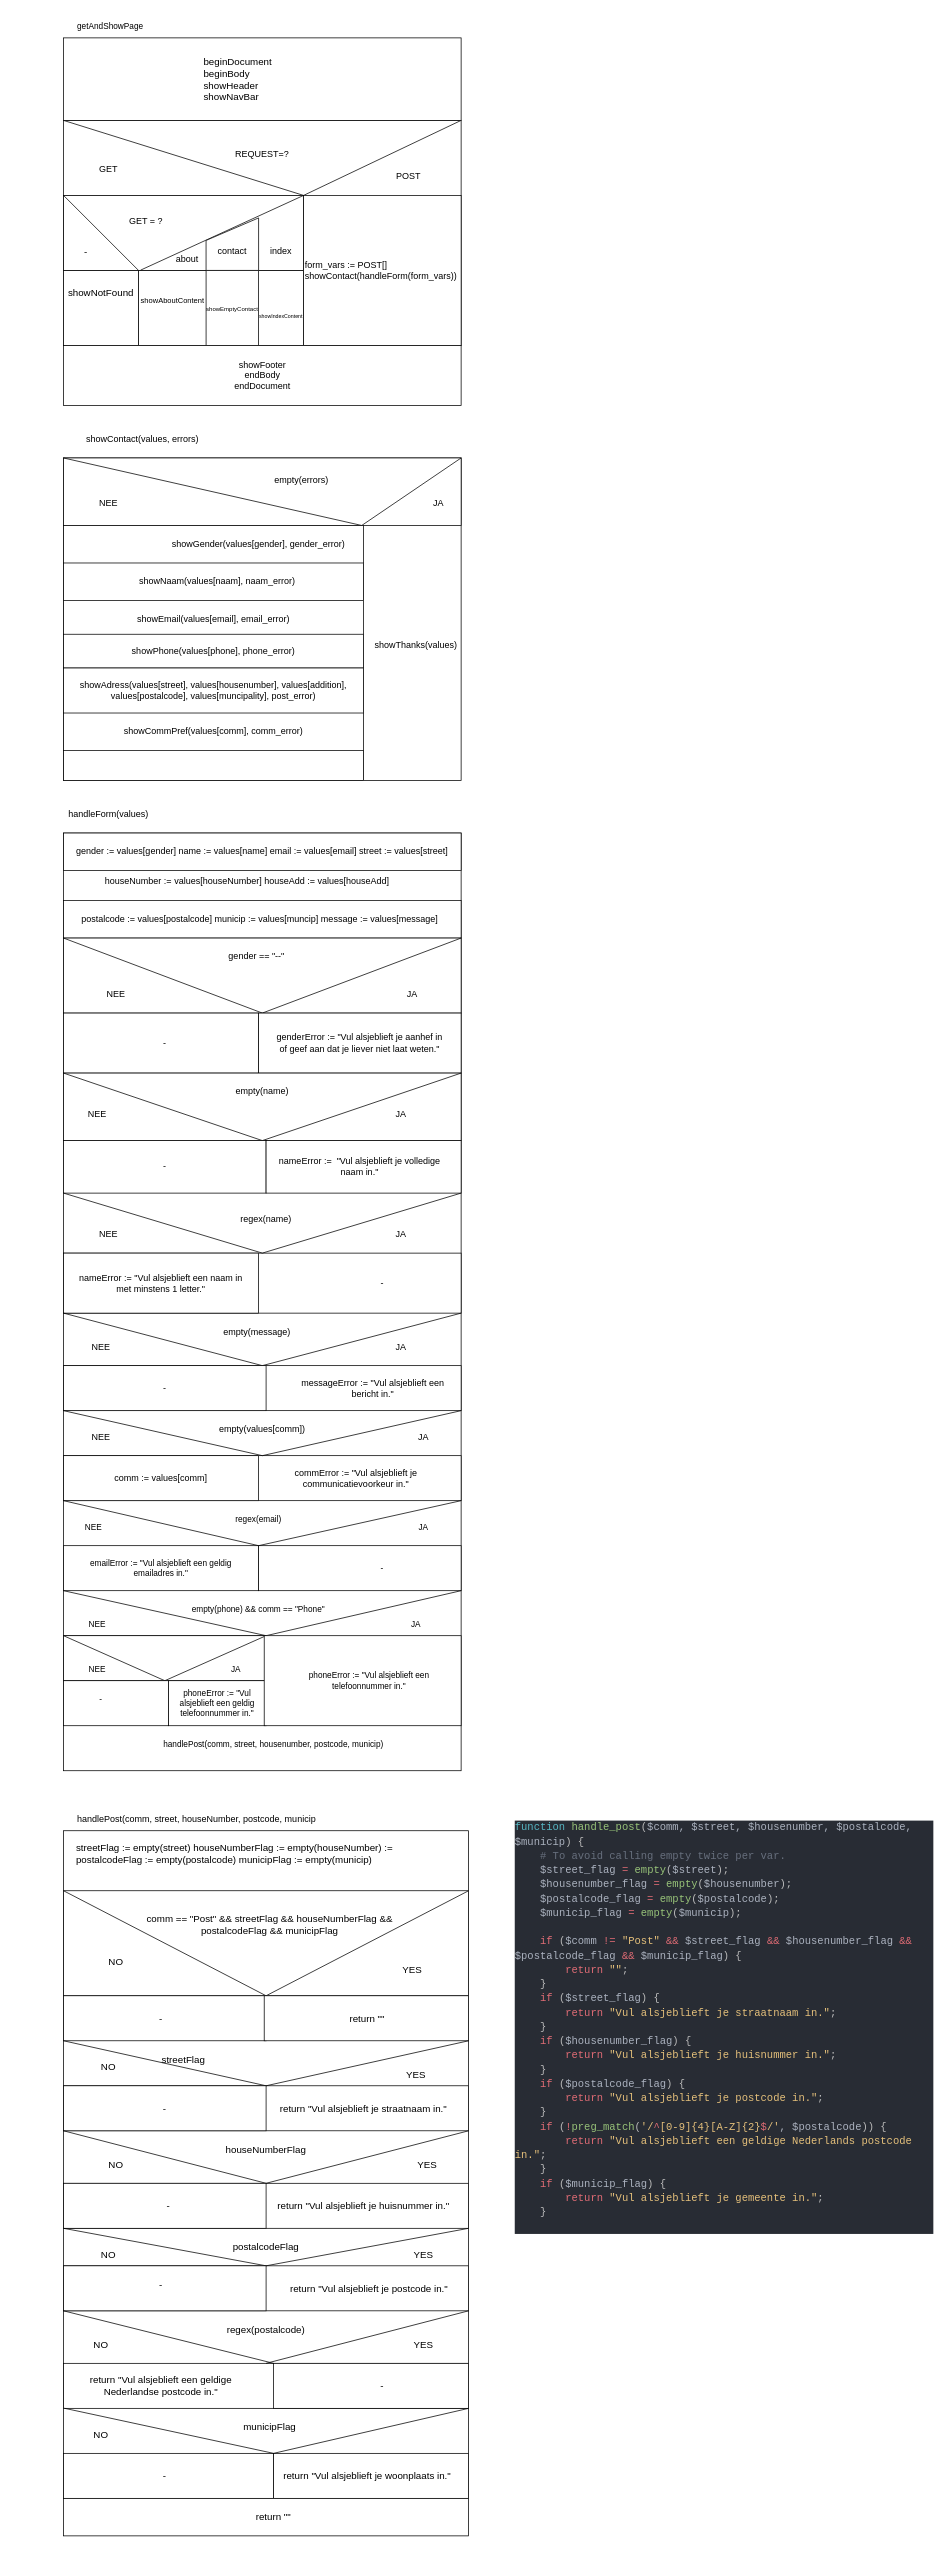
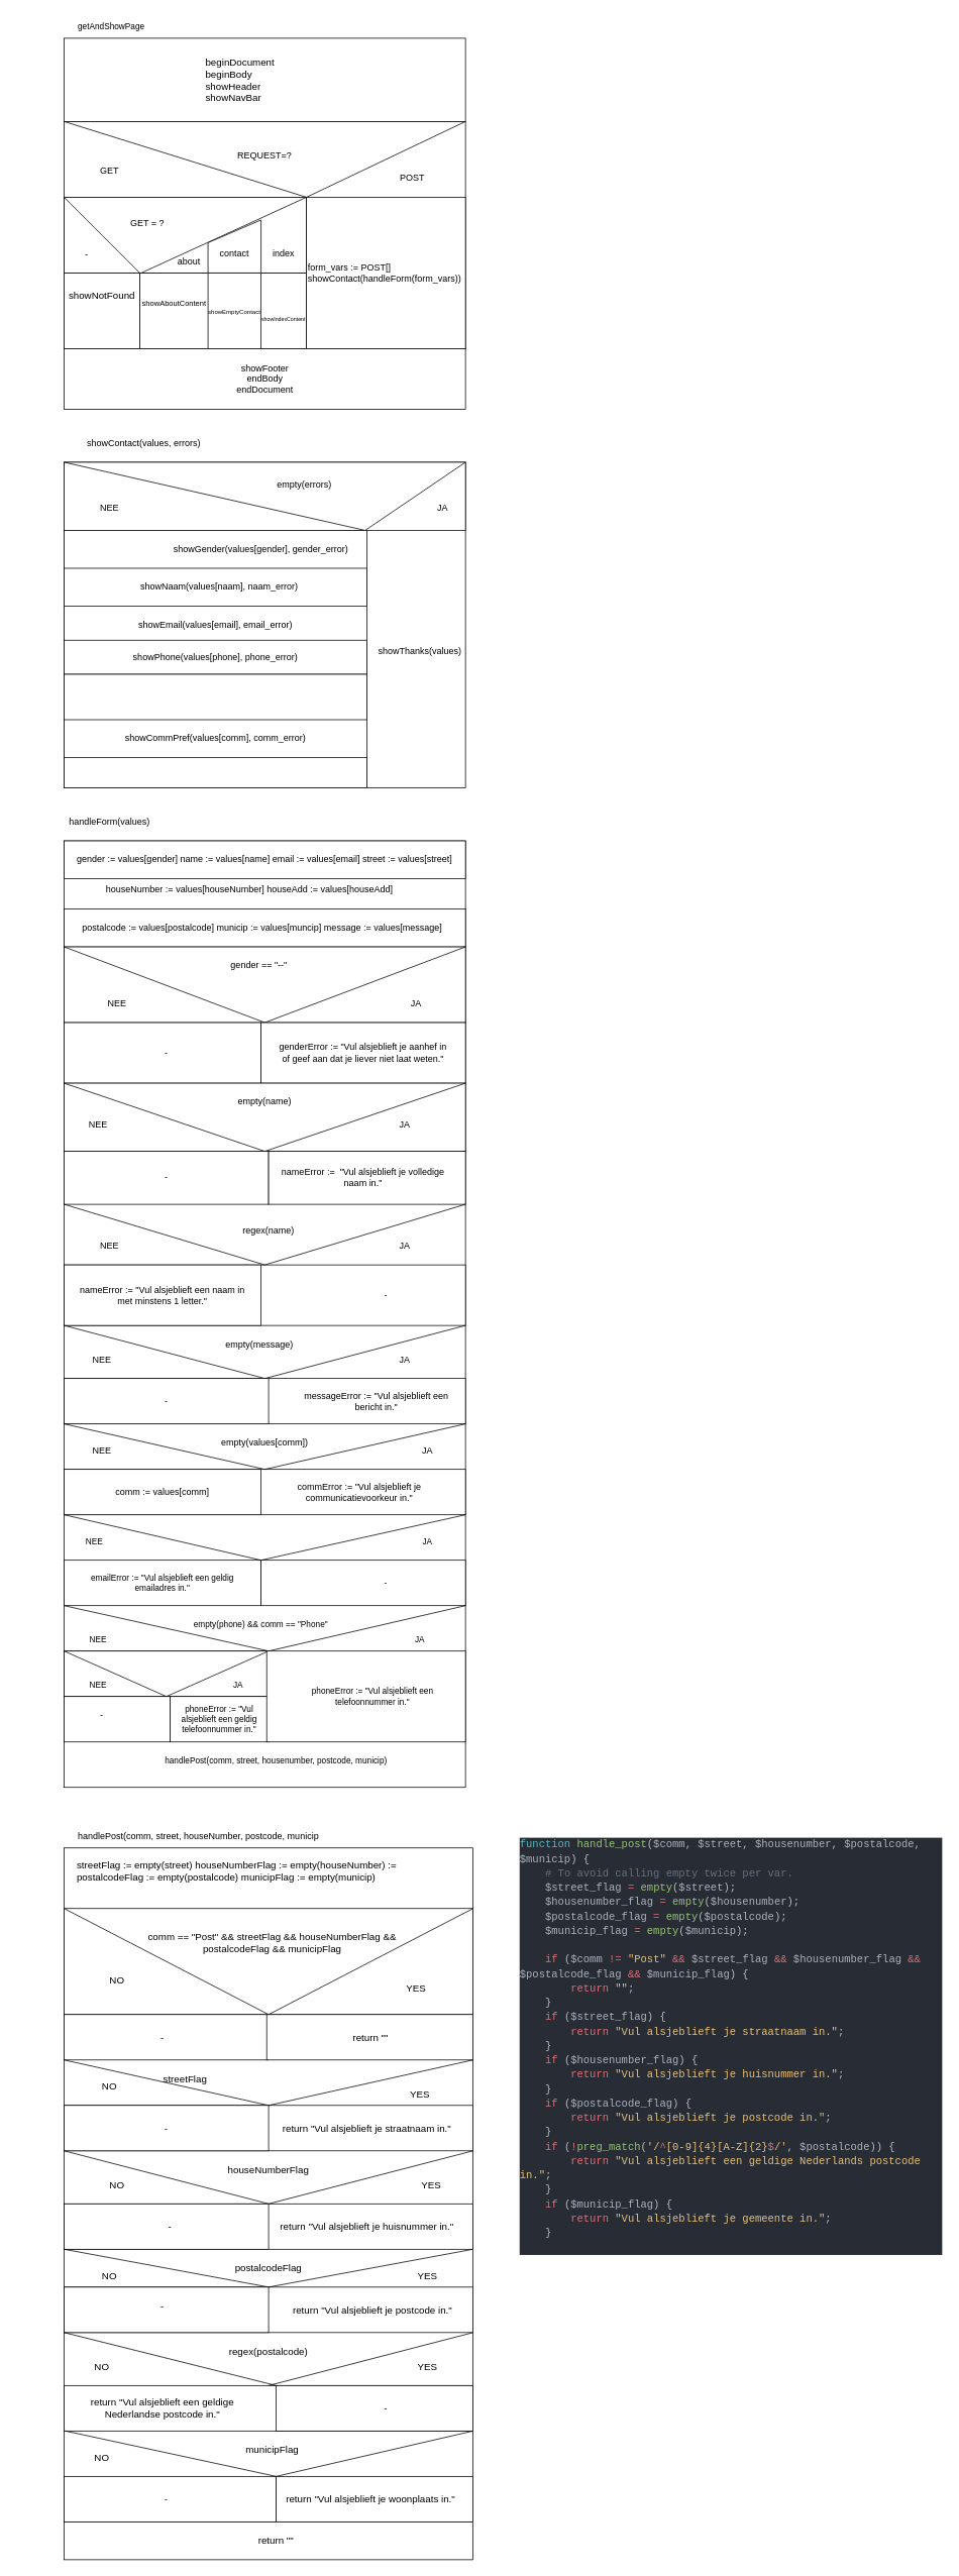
- <mxCell id="45" value="showAdress(values[street], values[housenumber], values[addition], values[postalcode], values[muncipality], post_error)" style="text;html=1;strokeColor=none;fillColor=none;align=center;verticalAlign=middle;whiteSpace=wrap;rounded=0;fontSize=12;" vertex="1" parent="1"><mxGeometry x="84" y="890" width="400" height="60" as="geometry" /></mxCell>
- <mxCell id="107" value="regex(email)" style="text;html=1;strokeColor=none;fillColor=none;align=center;verticalAlign=middle;whiteSpace=wrap;rounded=0;fontSize=11;" vertex="1" parent="1"><mxGeometry x="314" y="2010" width="60" height="30" as="geometry" /></mxCell>
